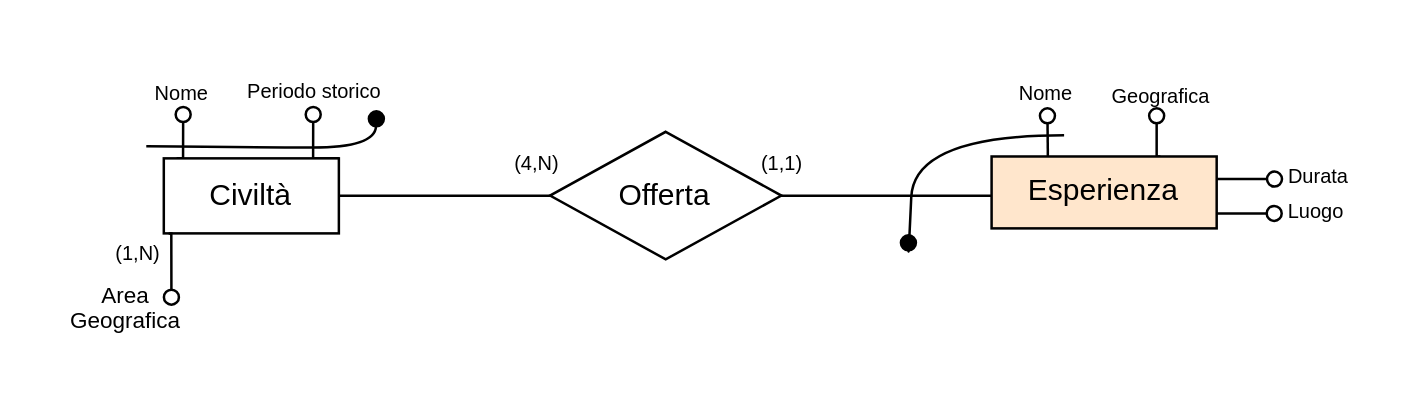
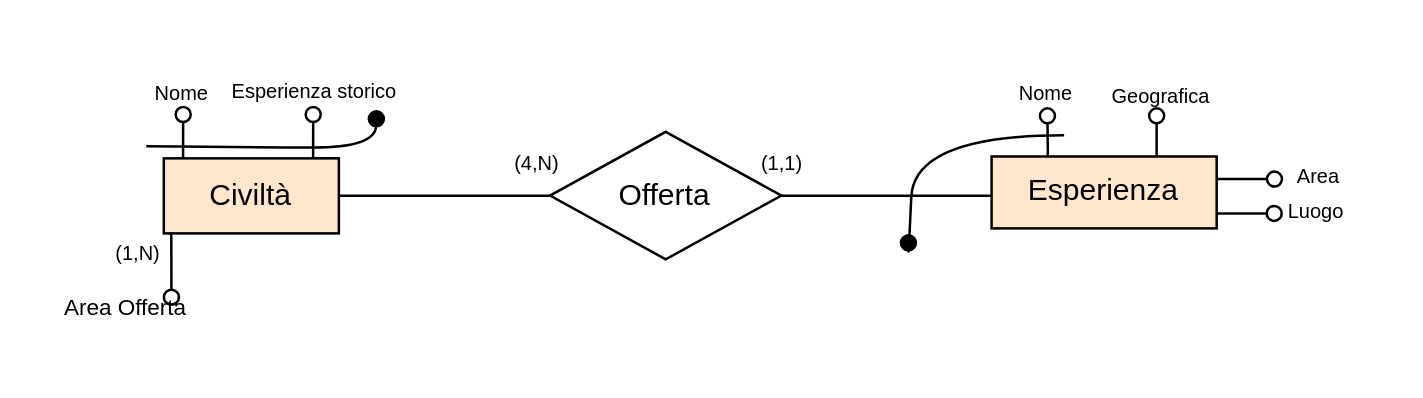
- <mxCell id="2" value="&lt;font style=&quot;font-size: 8px;&quot;&gt;Periodo storico&lt;/font&gt;" style="text;html=1;align=center;verticalAlign=middle;whiteSpace=wrap;rounded=0;" parent="1" vertex="1"><mxGeometry x="90.11" y="20.63" width="71" height="29" as="geometry" /></mxCell>
+ <mxCell id="2" value="&lt;font style=&quot;font-size: 8px;&quot;&gt;Esperienza storico&lt;/font&gt;" style="text;html=1;align=center;verticalAlign=middle;whiteSpace=wrap;rounded=0;" parent="1" vertex="1"><mxGeometry x="90.11" y="20.63" width="71" height="29" as="geometry" /></mxCell>
- <mxCell id="20" value="&lt;font style=&quot;font-size: 8px;&quot;&gt;Durata&lt;/font&gt;" style="text;html=1;align=center;verticalAlign=middle;whiteSpace=wrap;rounded=1;strokeColor=none;" parent="1" vertex="1"><mxGeometry x="507" y="59.25" width="40" height="20" as="geometry" /></mxCell>
+ <mxCell id="20" value="&lt;font style=&quot;font-size: 8px;&quot;&gt;Area&lt;/font&gt;" style="text;html=1;align=center;verticalAlign=middle;whiteSpace=wrap;rounded=1;strokeColor=none;" parent="1" vertex="1"><mxGeometry x="507" y="59.25" width="40" height="20" as="geometry" /></mxCell>
- <mxCell id="8" value="Civiltà" style="whiteSpace=wrap;html=1;align=center;" parent="1" vertex="1"><mxGeometry x="65" y="62.75" width="70" height="30" as="geometry" /></mxCell>
+ <mxCell id="8" value="Civiltà" style="whiteSpace=wrap;html=1;align=center;fillColor=#ffe6cc;" parent="1" vertex="1"><mxGeometry x="65" y="62.75" width="70" height="30" as="geometry" /></mxCell>
- <mxCell id="11" value="&lt;p style=&quot;line-height: 70%;&quot;&gt;&lt;font style=&quot;font-size: 9px;&quot;&gt;Area Geografica&lt;/font&gt;&lt;/p&gt;" style="text;html=1;align=center;verticalAlign=middle;whiteSpace=wrap;rounded=0;" parent="1" vertex="1"><mxGeometry x="20" y="106.75" width="60" height="30" as="geometry" /></mxCell>
+ <mxCell id="11" value="&lt;p style=&quot;line-height: 70%;&quot;&gt;&lt;font style=&quot;font-size: 9px;&quot;&gt;Area Offerta&lt;/font&gt;&lt;/p&gt;" style="text;html=1;align=center;verticalAlign=middle;whiteSpace=wrap;rounded=0;" parent="1" vertex="1"><mxGeometry x="20" y="106.75" width="60" height="30" as="geometry" /></mxCell>
